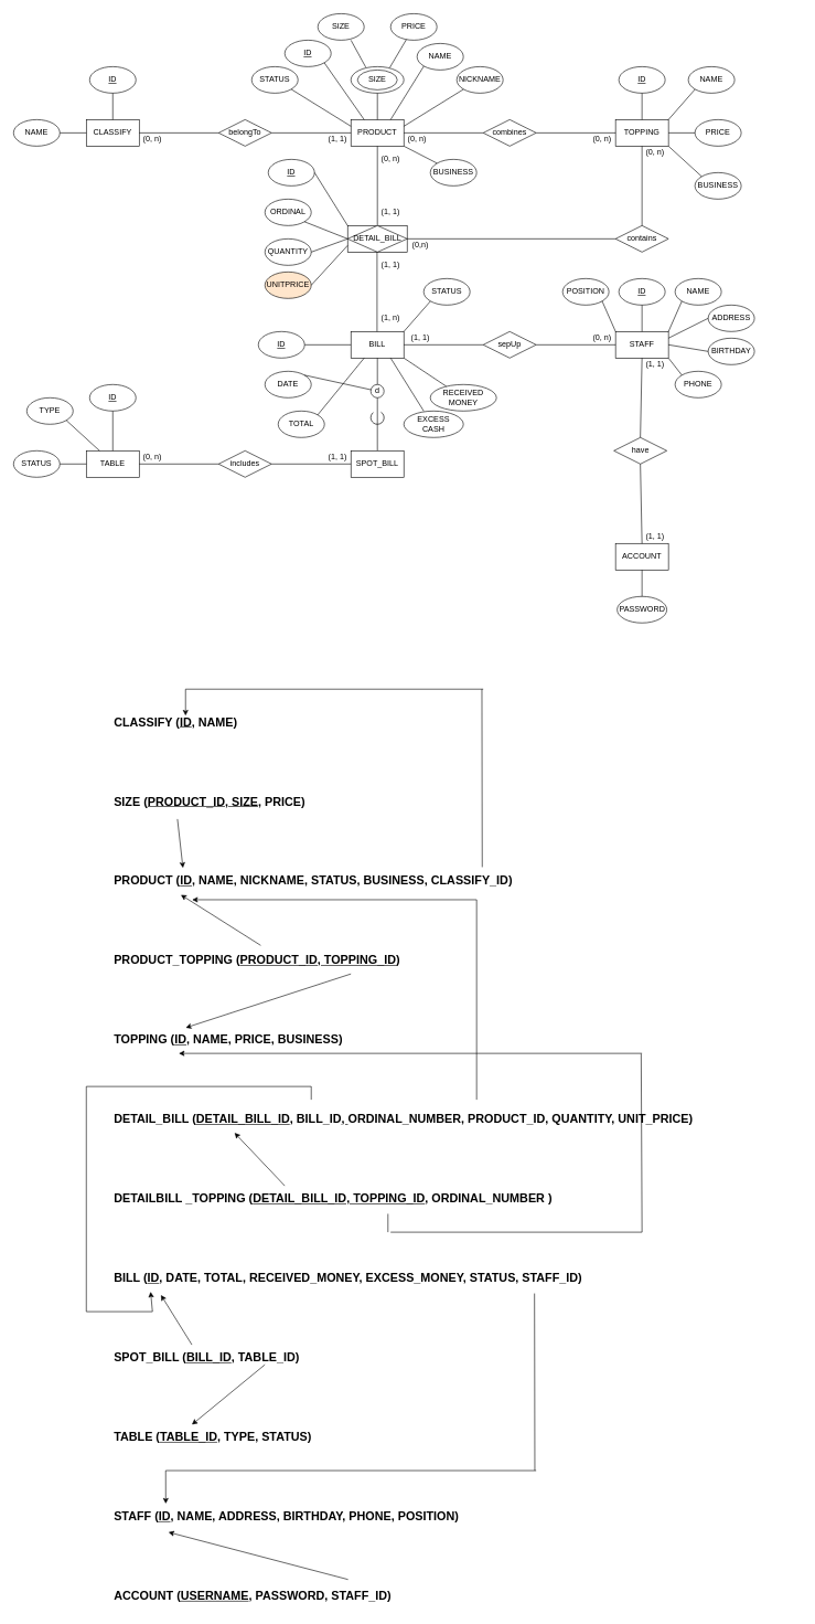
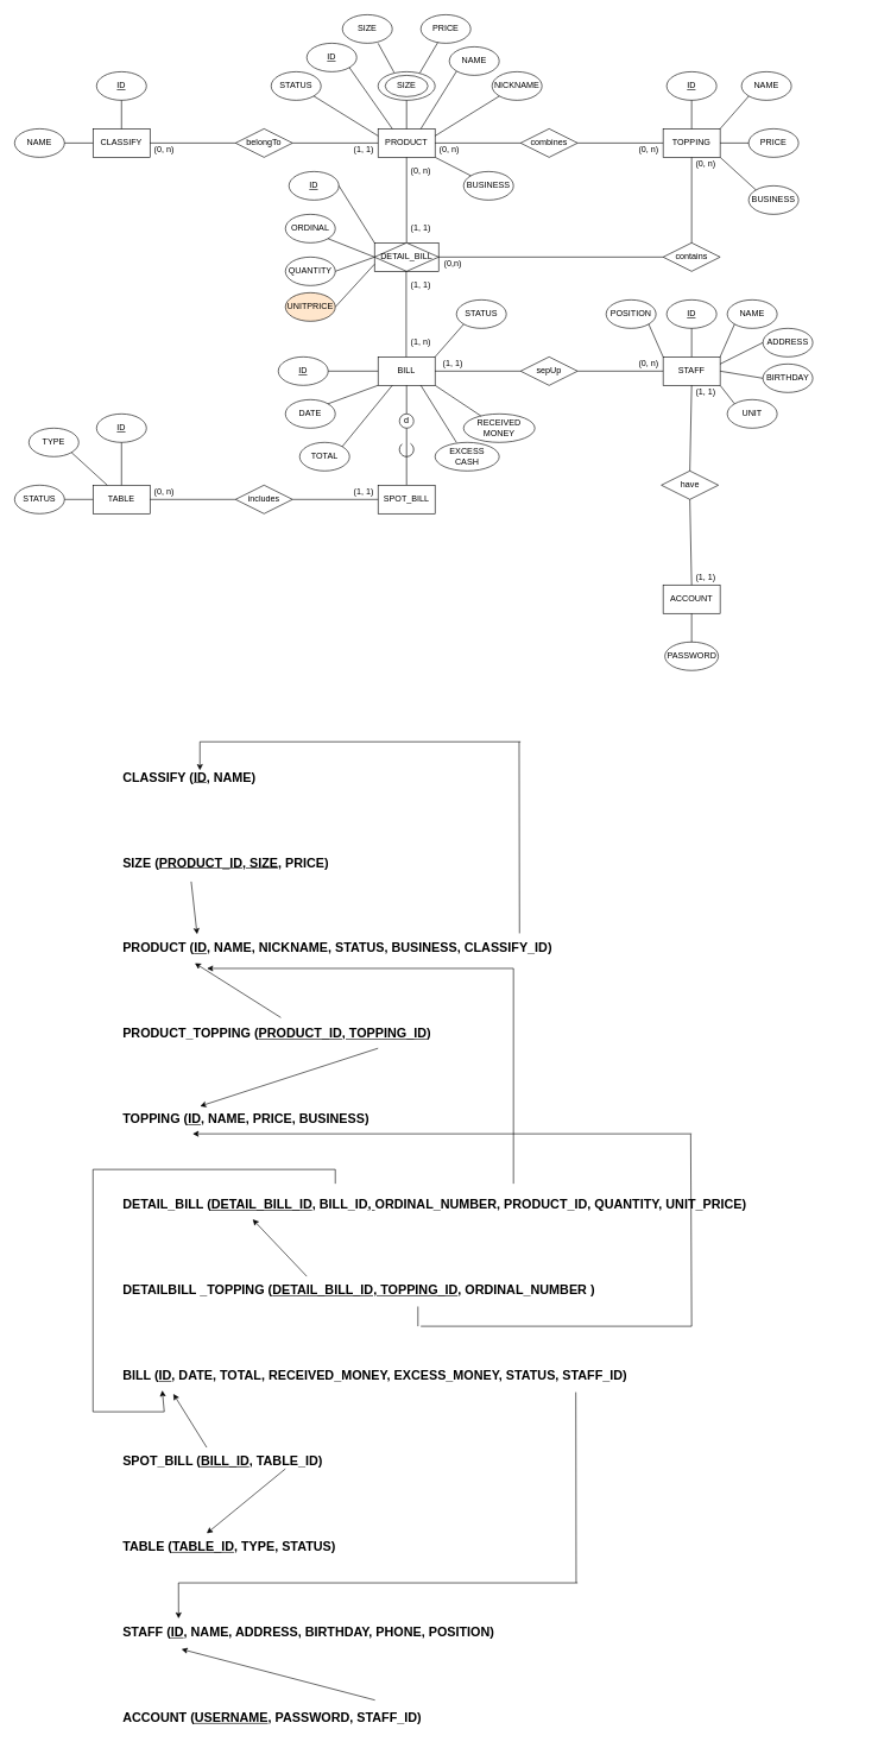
- <mxCell id="87" value="" style="endArrow=none;html=1;rounded=0;exitX=1;exitY=0;exitDx=0;exitDy=0;" parent="1" source="83" target="65" edge="1"><mxGeometry width="50" height="50" relative="1" as="geometry"><mxPoint x="500" y="530" as="sourcePoint" /><mxPoint x="540" y="530" as="targetPoint" /></mxGeometry></mxCell>
+ <mxCell id="87" value="" style="endArrow=none;html=1;rounded=0;exitX=1;exitY=0;exitDx=0;exitDy=0;entryX=0;entryY=1;entryDx=0;entryDy=0;" parent="1" source="83" target="40" edge="1"><mxGeometry width="50" height="50" relative="1" as="geometry"><mxPoint x="500" y="530" as="sourcePoint" /><mxPoint x="540" y="530" as="targetPoint" /></mxGeometry></mxCell>
- <mxCell id="104" value="PHONE" style="ellipse;whiteSpace=wrap;html=1;" parent="1" vertex="1"><mxGeometry x="1020" y="560" width="70" height="40" as="geometry" /></mxCell>
+ <mxCell id="104" value="UNIT" style="ellipse;whiteSpace=wrap;html=1;" parent="1" vertex="1"><mxGeometry x="1020" y="560" width="70" height="40" as="geometry" /></mxCell>
